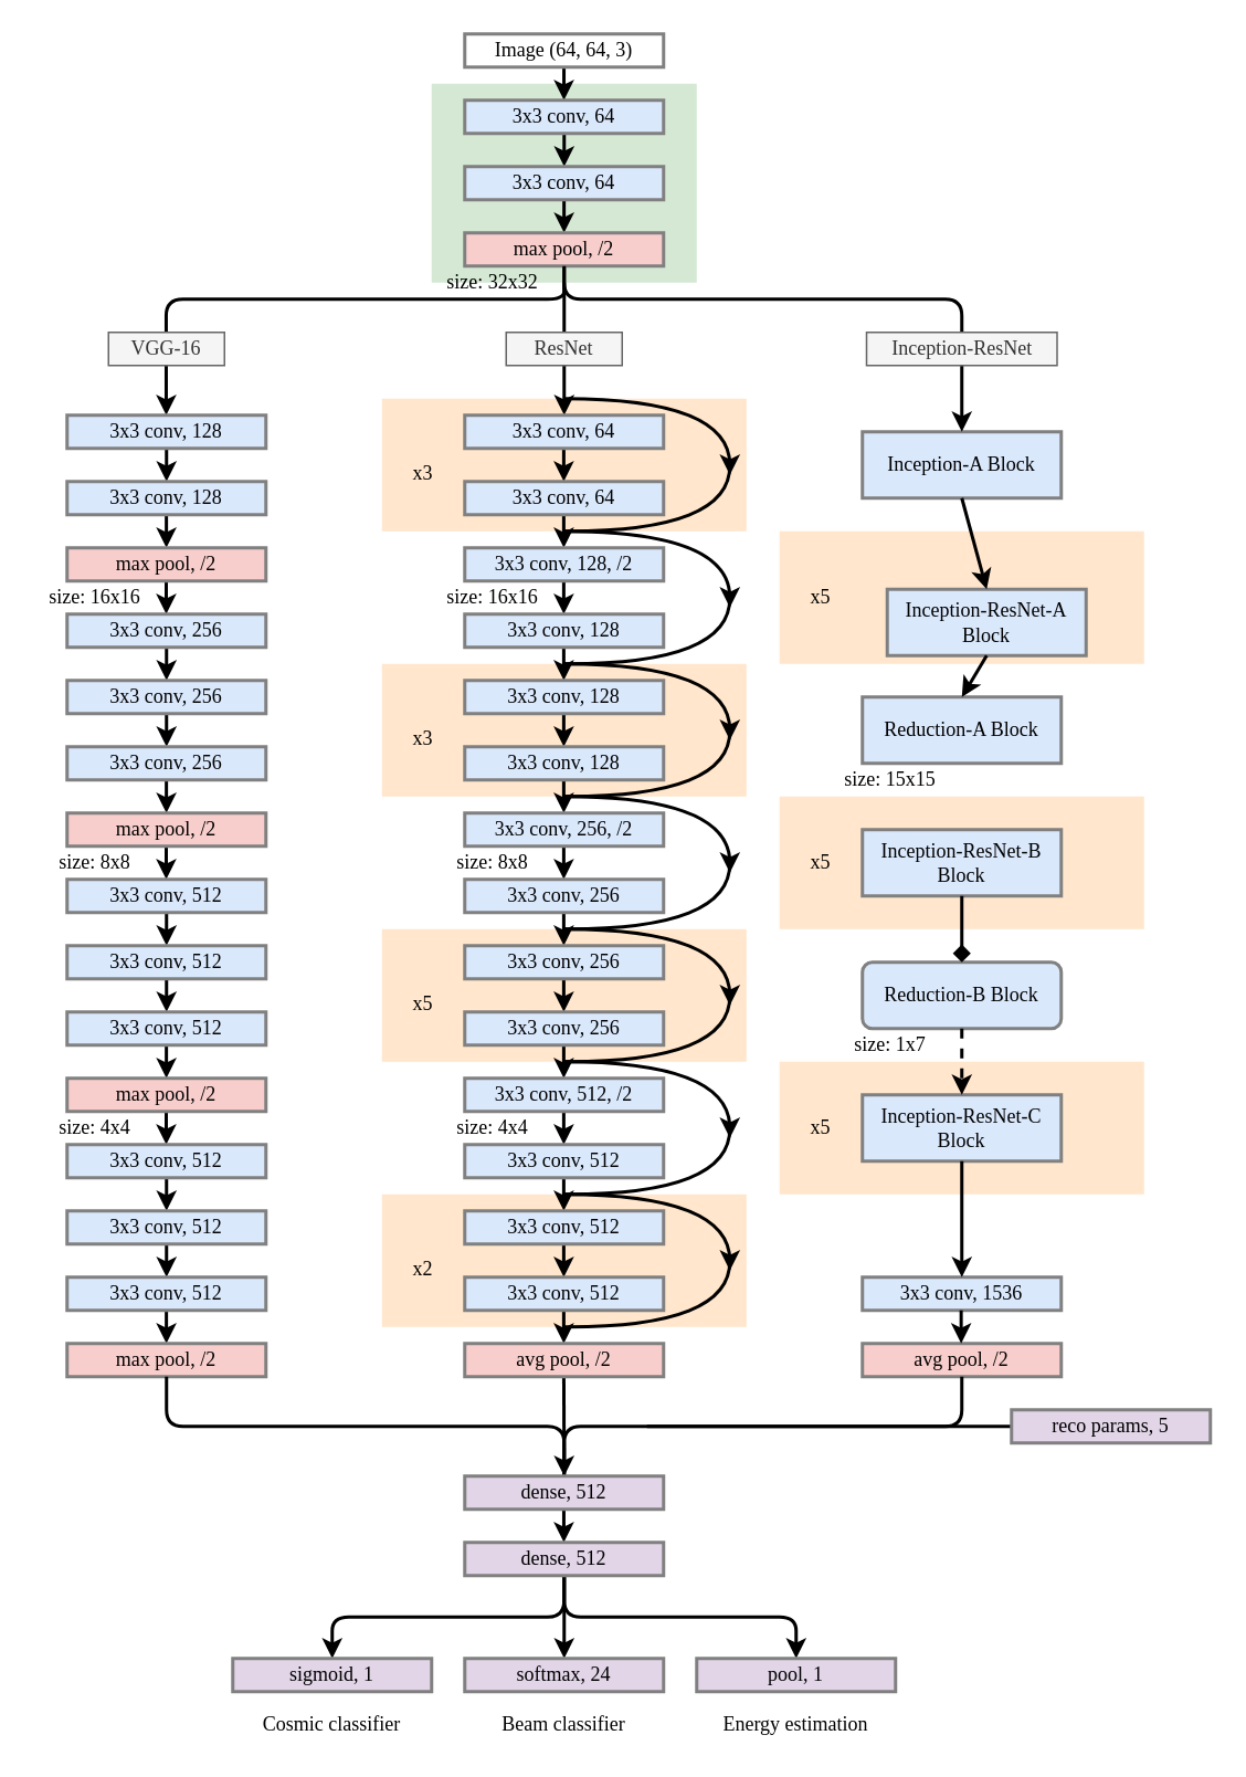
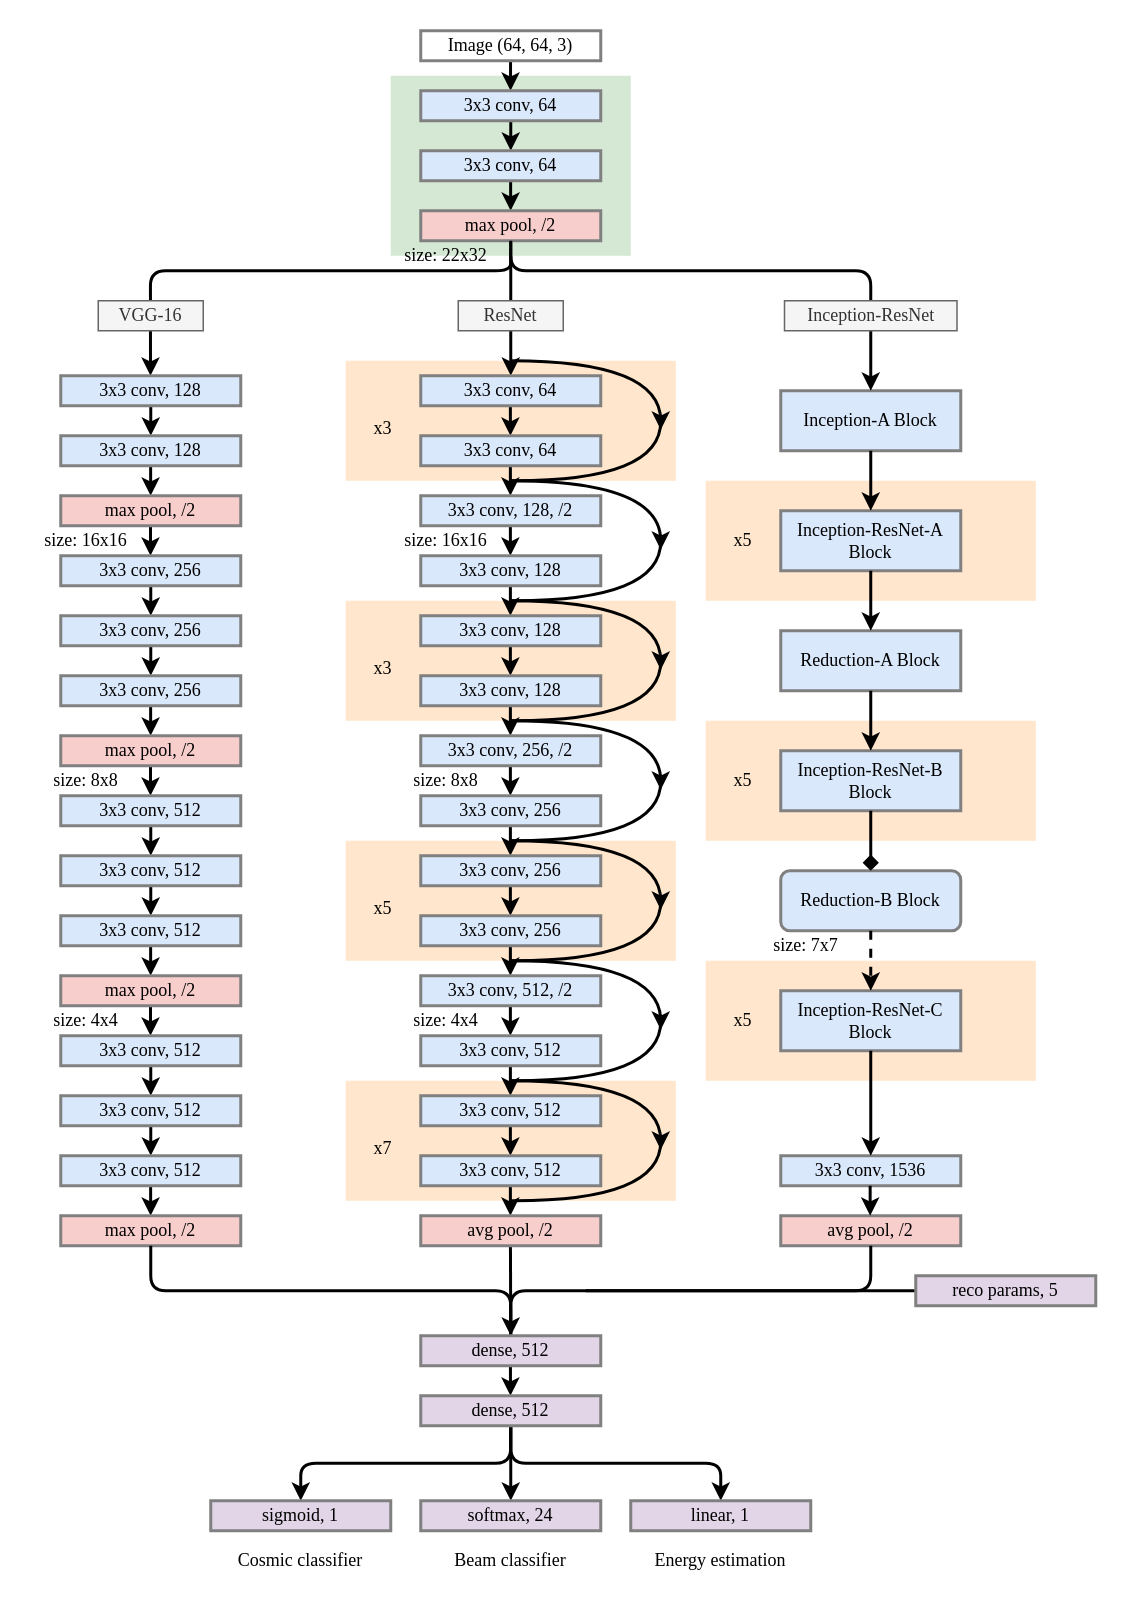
- <mxCell id="132" value="size: 32x32&amp;nbsp;&amp;nbsp; " style="text;html=1;strokeColor=none;fillColor=none;align=center;verticalAlign=middle;whiteSpace=wrap;rounded=0;fontFamily=lmodern;fontStyle=0" parent="1" vertex="1"><mxGeometry x="260" y="160" width="80" height="20" as="geometry" /></mxCell>
+ <mxCell id="132" value="size: 22x32&amp;nbsp;&amp;nbsp; " style="text;html=1;strokeColor=none;fillColor=none;align=center;verticalAlign=middle;whiteSpace=wrap;rounded=0;fontFamily=lmodern;fontStyle=0" parent="1" vertex="1"><mxGeometry x="260" y="160" width="80" height="20" as="geometry" /></mxCell>
- <mxCell id="112" value="Inception-ResNet-A Block" style="rounded=0;whiteSpace=wrap;html=1;fillColor=#dae8fc;strokeColor=#808080;strokeWidth=2;fontFamily=lmodern;fontStyle=0" parent="1" vertex="1"><mxGeometry x="535" y="355" width="120" height="40" as="geometry" /></mxCell>
+ <mxCell id="112" value="Inception-ResNet-A Block" style="rounded=0;whiteSpace=wrap;html=1;fillColor=#dae8fc;strokeColor=#808080;strokeWidth=2;fontFamily=lmodern;fontStyle=0" parent="1" vertex="1"><mxGeometry x="520" y="340" width="120" height="40" as="geometry" /></mxCell>
- <mxCell id="109" value="size: 15x15 &amp;nbsp; " style="text;html=1;strokeColor=none;fillColor=none;align=center;verticalAlign=middle;whiteSpace=wrap;rounded=0;fontFamily=lmodern;fontStyle=0" parent="1" vertex="1"><mxGeometry x="500" y="460" width="80" height="20" as="geometry" /></mxCell>
+ <mxCell id="123" value="" style="endArrow=classic;html=1;exitX=0.5;exitY=1;exitDx=0;exitDy=0;strokeWidth=2;fontFamily=lmodern;fontStyle=0;entryX=0.5;entryY=0;entryDx=0;entryDy=0;" parent="1" source="113" target="114" edge="1"><mxGeometry width="50" height="50" relative="1" as="geometry"><mxPoint x="590.17" y="550" as="sourcePoint" /><mxPoint x="590" y="590" as="targetPoint" /></mxGeometry></mxCell>
- <mxCell id="133" value="size: 1x7 &amp;nbsp; " style="text;html=1;strokeColor=none;fillColor=none;align=center;verticalAlign=middle;whiteSpace=wrap;rounded=0;fontFamily=lmodern;fontStyle=0" parent="1" vertex="1"><mxGeometry x="500" y="620" width="80" height="20" as="geometry" /></mxCell>
+ <mxCell id="133" value="size: 7x7 &amp;nbsp; " style="text;html=1;strokeColor=none;fillColor=none;align=center;verticalAlign=middle;whiteSpace=wrap;rounded=0;fontFamily=lmodern;fontStyle=0" parent="1" vertex="1"><mxGeometry x="500" y="620" width="80" height="20" as="geometry" /></mxCell>
- <mxCell id="79" value="x2" style="text;html=1;strokeColor=none;fillColor=none;align=center;verticalAlign=middle;whiteSpace=wrap;rounded=0;fontFamily=lmodern;fontStyle=0" parent="1" vertex="1"><mxGeometry x="230" y="755" width="50" height="20" as="geometry" /></mxCell>
+ <mxCell id="79" value="x7" style="text;html=1;strokeColor=none;fillColor=none;align=center;verticalAlign=middle;whiteSpace=wrap;rounded=0;fontFamily=lmodern;fontStyle=0" parent="1" vertex="1"><mxGeometry x="230" y="755" width="50" height="20" as="geometry" /></mxCell>
- <mxCell id="149" value="&lt;div&gt;&lt;font&gt;pool, 1&lt;br&gt;&lt;/font&gt;&lt;/div&gt;" style="rounded=0;whiteSpace=wrap;html=1;strokeWidth=2;fontFamily=lmodern;fontStyle=0;strokeColor=#808080;fillColor=#e1d5e7;" parent="1" vertex="1"><mxGeometry x="420" y="1000" width="120" height="20" as="geometry" /></mxCell>
+ <mxCell id="149" value="&lt;div&gt;&lt;font&gt;linear, 1&lt;br&gt;&lt;/font&gt;&lt;/div&gt;" style="rounded=0;whiteSpace=wrap;html=1;strokeWidth=2;fontFamily=lmodern;fontStyle=0;strokeColor=#808080;fillColor=#e1d5e7;" parent="1" vertex="1"><mxGeometry x="420" y="1000" width="120" height="20" as="geometry" /></mxCell>
